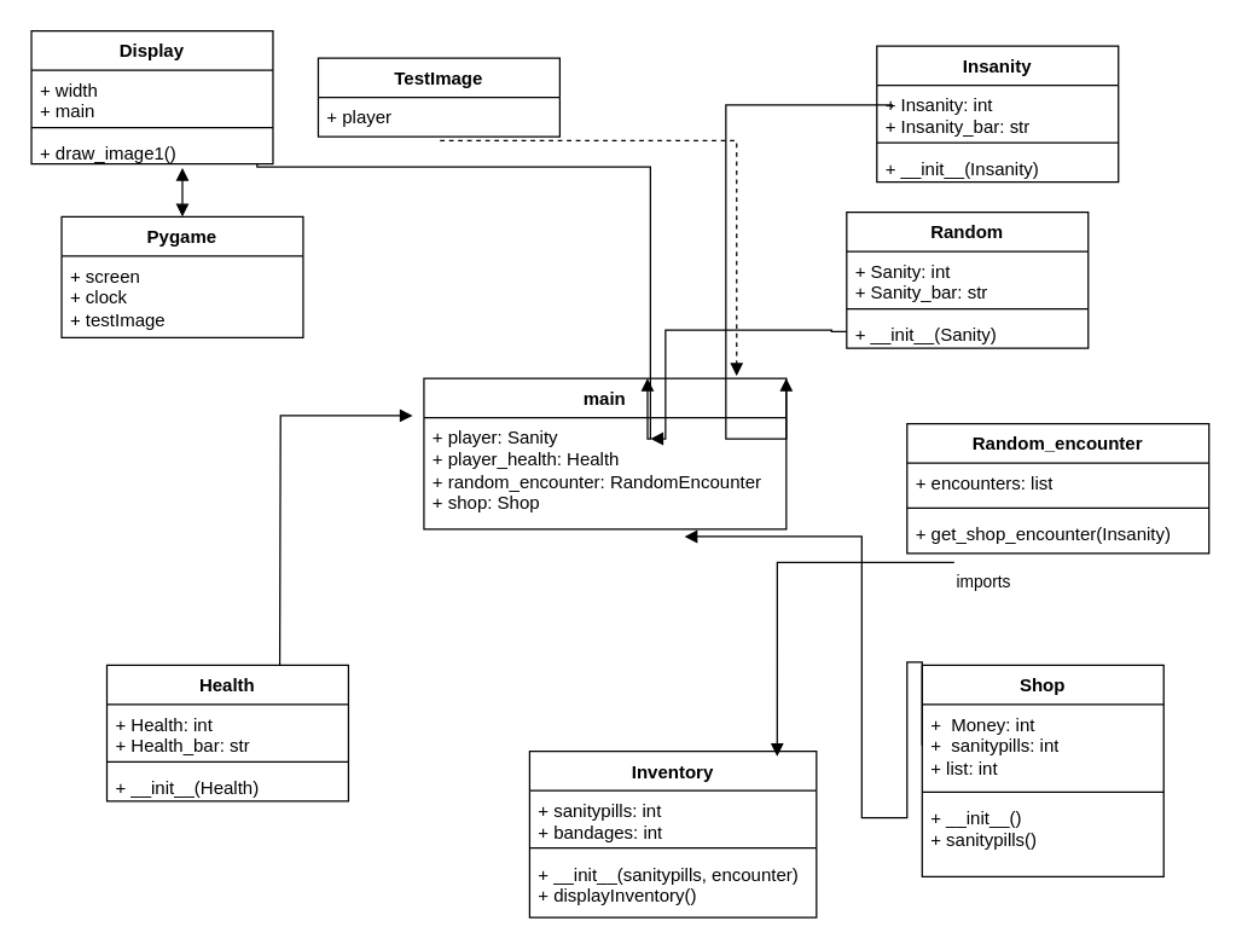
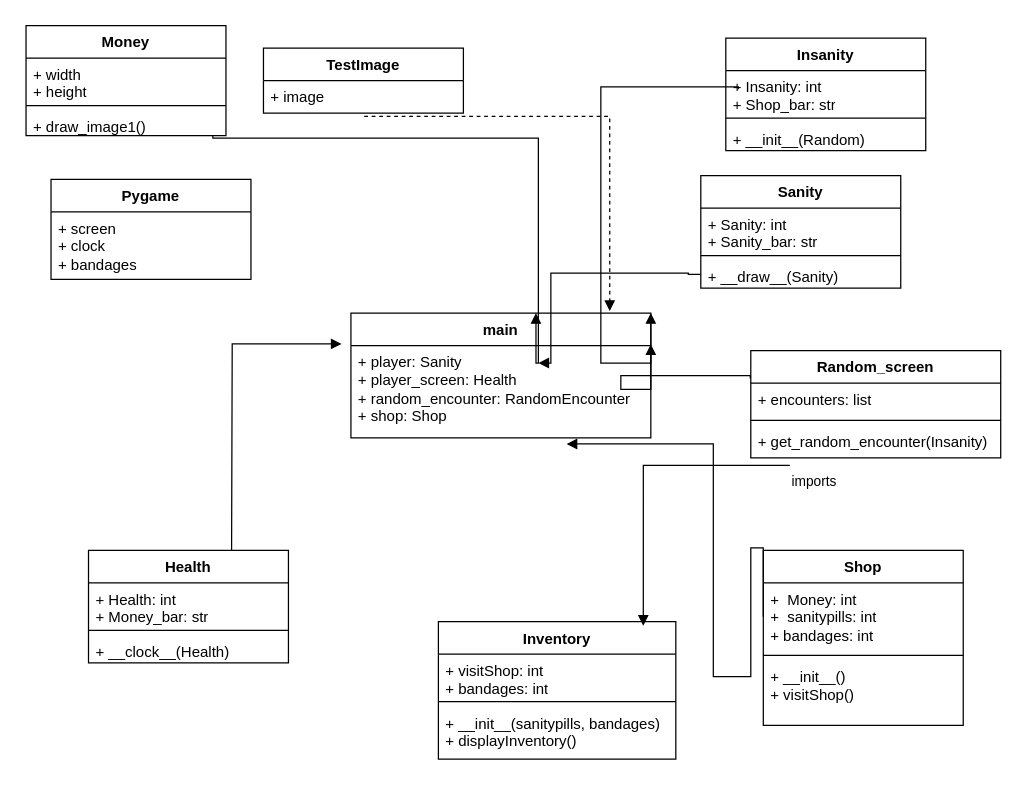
- <mxCell id="20" value="Display" style="swimlane;fontStyle=1;align=center;verticalAlign=top;childLayout=stackLayout;horizontal=1;startSize=26;horizontalStack=0;resizeParent=1;resizeParentMax=0;resizeLast=0;collapsible=1;marginBottom=0;whiteSpace=wrap;html=1;" vertex="1" parent="1"><mxGeometry x="20" y="20" width="160" height="88" as="geometry" /></mxCell>
+ <mxCell id="20" value="Money" style="swimlane;fontStyle=1;align=center;verticalAlign=top;childLayout=stackLayout;horizontal=1;startSize=26;horizontalStack=0;resizeParent=1;resizeParentMax=0;resizeLast=0;collapsible=1;marginBottom=0;whiteSpace=wrap;html=1;" vertex="1" parent="1"><mxGeometry x="20" y="20" width="160" height="88" as="geometry" /></mxCell>
- <mxCell id="21" value="+ width&lt;br&gt;+ main" style="text;strokeColor=none;fillColor=none;align=left;verticalAlign=top;spacingLeft=4;spacingRight=4;overflow=hidden;rotatable=0;points=[[0,0.5],[1,0.5]];portConstraint=eastwest;whiteSpace=wrap;html=1;" vertex="1" parent="20"><mxGeometry y="26" width="160" height="34" as="geometry" /></mxCell>
+ <mxCell id="21" value="+ width&lt;br&gt;+ height" style="text;strokeColor=none;fillColor=none;align=left;verticalAlign=top;spacingLeft=4;spacingRight=4;overflow=hidden;rotatable=0;points=[[0,0.5],[1,0.5]];portConstraint=eastwest;whiteSpace=wrap;html=1;" vertex="1" parent="20"><mxGeometry y="26" width="160" height="34" as="geometry" /></mxCell>
- <mxCell id="38" value="+ Insanity: int&lt;br&gt;+ Insanity_bar: str" style="text;strokeColor=none;fillColor=none;align=left;verticalAlign=top;spacingLeft=4;spacingRight=4;overflow=hidden;rotatable=0;points=[[0,0.5],[1,0.5]];portConstraint=eastwest;whiteSpace=wrap;html=1;" vertex="1" parent="37"><mxGeometry y="26" width="160" height="34" as="geometry" /></mxCell>
+ <mxCell id="38" value="+ Insanity: int&lt;br&gt;+ Shop_bar: str" style="text;strokeColor=none;fillColor=none;align=left;verticalAlign=top;spacingLeft=4;spacingRight=4;overflow=hidden;rotatable=0;points=[[0,0.5],[1,0.5]];portConstraint=eastwest;whiteSpace=wrap;html=1;" vertex="1" parent="37"><mxGeometry y="26" width="160" height="34" as="geometry" /></mxCell>
- <mxCell id="5" value="+ player" style="text;strokeColor=none;fillColor=none;align=left;verticalAlign=top;spacingLeft=4;spacingRight=4;overflow=hidden;rotatable=0;points=[[0,0.5],[1,0.5]];portConstraint=eastwest;whiteSpace=wrap;html=1;" parent="4" vertex="1"><mxGeometry y="26" width="160" height="26" as="geometry" /></mxCell>
+ <mxCell id="5" value="+ image" style="text;strokeColor=none;fillColor=none;align=left;verticalAlign=top;spacingLeft=4;spacingRight=4;overflow=hidden;rotatable=0;points=[[0,0.5],[1,0.5]];portConstraint=eastwest;whiteSpace=wrap;html=1;" parent="4" vertex="1"><mxGeometry y="26" width="160" height="26" as="geometry" /></mxCell>
- <mxCell id="40" value="+&amp;nbsp;__init__(Insanity)" style="text;strokeColor=none;fillColor=none;align=left;verticalAlign=top;spacingLeft=4;spacingRight=4;overflow=hidden;rotatable=0;points=[[0,0.5],[1,0.5]];portConstraint=eastwest;whiteSpace=wrap;html=1;" vertex="1" parent="37"><mxGeometry y="68" width="160" height="22" as="geometry" /></mxCell>
+ <mxCell id="40" value="+&amp;nbsp;__init__(Random)" style="text;strokeColor=none;fillColor=none;align=left;verticalAlign=top;spacingLeft=4;spacingRight=4;overflow=hidden;rotatable=0;points=[[0,0.5],[1,0.5]];portConstraint=eastwest;whiteSpace=wrap;html=1;" vertex="1" parent="37"><mxGeometry y="68" width="160" height="22" as="geometry" /></mxCell>
- <mxCell id="24" value="" style="endArrow=block;startArrow=block;endFill=1;startFill=1;html=1;rounded=0;exitX=0.625;exitY=1.133;exitDx=0;exitDy=0;exitPerimeter=0;" edge="1" parent="1" source="23" target="18"><mxGeometry width="160" relative="1" as="geometry"><mxPoint x="240" y="240" as="sourcePoint" /><mxPoint x="400" y="240" as="targetPoint" /></mxGeometry></mxCell>
- <mxCell id="6" value="Random&lt;br&gt;" style="swimlane;fontStyle=1;align=center;verticalAlign=top;childLayout=stackLayout;horizontal=1;startSize=26;horizontalStack=0;resizeParent=1;resizeParentMax=0;resizeLast=0;collapsible=1;marginBottom=0;whiteSpace=wrap;html=1;" parent="1" vertex="1"><mxGeometry x="560" y="140" width="160" height="90" as="geometry" /></mxCell>
+ <mxCell id="6" value="Sanity&lt;br&gt;" style="swimlane;fontStyle=1;align=center;verticalAlign=top;childLayout=stackLayout;horizontal=1;startSize=26;horizontalStack=0;resizeParent=1;resizeParentMax=0;resizeLast=0;collapsible=1;marginBottom=0;whiteSpace=wrap;html=1;" parent="1" vertex="1"><mxGeometry x="560" y="140" width="160" height="90" as="geometry" /></mxCell>
- <mxCell id="19" value="+ screen&lt;br&gt;+ clock&lt;br&gt;+ testImage" style="text;strokeColor=none;fillColor=none;align=left;verticalAlign=top;spacingLeft=4;spacingRight=4;overflow=hidden;rotatable=0;points=[[0,0.5],[1,0.5]];portConstraint=eastwest;whiteSpace=wrap;html=1;" vertex="1" parent="18"><mxGeometry y="26" width="160" height="54" as="geometry" /></mxCell>
+ <mxCell id="19" value="+ screen&lt;br&gt;+ clock&lt;br&gt;+ bandages" style="text;strokeColor=none;fillColor=none;align=left;verticalAlign=top;spacingLeft=4;spacingRight=4;overflow=hidden;rotatable=0;points=[[0,0.5],[1,0.5]];portConstraint=eastwest;whiteSpace=wrap;html=1;" vertex="1" parent="18"><mxGeometry y="26" width="160" height="54" as="geometry" /></mxCell>
- <mxCell id="9" value="+&amp;nbsp;__init__(Sanity)" style="text;strokeColor=none;fillColor=none;align=left;verticalAlign=top;spacingLeft=4;spacingRight=4;overflow=hidden;rotatable=0;points=[[0,0.5],[1,0.5]];portConstraint=eastwest;whiteSpace=wrap;html=1;" parent="6" vertex="1"><mxGeometry y="68" width="160" height="22" as="geometry" /></mxCell>
+ <mxCell id="9" value="+&amp;nbsp;__draw__(Sanity)" style="text;strokeColor=none;fillColor=none;align=left;verticalAlign=top;spacingLeft=4;spacingRight=4;overflow=hidden;rotatable=0;points=[[0,0.5],[1,0.5]];portConstraint=eastwest;whiteSpace=wrap;html=1;" parent="6" vertex="1"><mxGeometry y="68" width="160" height="22" as="geometry" /></mxCell>
- <mxCell id="31" value="Random_encounter" style="swimlane;fontStyle=1;align=center;verticalAlign=top;childLayout=stackLayout;horizontal=1;startSize=26;horizontalStack=0;resizeParent=1;resizeParentMax=0;resizeLast=0;collapsible=1;marginBottom=0;whiteSpace=wrap;html=1;" vertex="1" parent="1"><mxGeometry x="600" y="280" width="200" height="86" as="geometry" /></mxCell>
+ <mxCell id="31" value="Random_screen" style="swimlane;fontStyle=1;align=center;verticalAlign=top;childLayout=stackLayout;horizontal=1;startSize=26;horizontalStack=0;resizeParent=1;resizeParentMax=0;resizeLast=0;collapsible=1;marginBottom=0;whiteSpace=wrap;html=1;" vertex="1" parent="1"><mxGeometry x="600" y="280" width="200" height="86" as="geometry" /></mxCell>
+ <mxCell id="36" value="" style="endArrow=block;endFill=1;html=1;edgeStyle=orthogonalEdgeStyle;align=left;verticalAlign=top;rounded=0;exitX=-0.002;exitY=-0.139;exitDx=0;exitDy=0;exitPerimeter=0;entryX=1;entryY=0.25;entryDx=0;entryDy=0;" edge="1" parent="1" source="32" target="2"><mxGeometry x="-1" relative="1" as="geometry"><mxPoint x="490" y="431.05" as="sourcePoint" /><mxPoint x="582" y="300.05" as="targetPoint" /><Array as="points"><mxPoint x="600" y="300" /><mxPoint x="496" y="300" /><mxPoint x="496" y="311" /></Array></mxGeometry></mxCell>
- <mxCell id="3" value="+ player: Sanity&lt;br&gt;+ player_health:&lt;span style=&quot;background-color: initial;&quot;&gt; &lt;/span&gt;&lt;span style=&quot;background-color: initial;&quot; class=&quot;hljs-string&quot;&gt;Health&lt;/span&gt;&lt;span style=&quot;background-color: initial;&quot;&gt; &lt;br&gt;&lt;/span&gt;&lt;span style=&quot;background-color: initial;&quot; class=&quot;hljs-string&quot;&gt;+ random_encounter: RandomEncounter&lt;br&gt;+&amp;nbsp;&lt;/span&gt;shop:&lt;span style=&quot;background-color: initial;&quot;&gt; &lt;/span&gt;&lt;span style=&quot;background-color: initial;&quot; class=&quot;hljs-string&quot;&gt;Shop&lt;/span&gt;" style="text;strokeColor=none;fillColor=none;align=left;verticalAlign=top;spacingLeft=4;spacingRight=4;overflow=hidden;rotatable=0;points=[[0,0.5],[1,0.5]];portConstraint=eastwest;whiteSpace=wrap;html=1;" parent="2" vertex="1"><mxGeometry y="26" width="240" height="74" as="geometry" /></mxCell>
+ <mxCell id="3" value="+ player: Sanity&lt;br&gt;+ player_screen:&lt;span style=&quot;background-color: initial;&quot;&gt; &lt;/span&gt;&lt;span style=&quot;background-color: initial;&quot; class=&quot;hljs-string&quot;&gt;Health&lt;/span&gt;&lt;span style=&quot;background-color: initial;&quot;&gt; &lt;br&gt;&lt;/span&gt;&lt;span style=&quot;background-color: initial;&quot; class=&quot;hljs-string&quot;&gt;+ random_encounter: RandomEncounter&lt;br&gt;+&amp;nbsp;&lt;/span&gt;shop:&lt;span style=&quot;background-color: initial;&quot;&gt; &lt;/span&gt;&lt;span style=&quot;background-color: initial;&quot; class=&quot;hljs-string&quot;&gt;Shop&lt;/span&gt;" style="text;strokeColor=none;fillColor=none;align=left;verticalAlign=top;spacingLeft=4;spacingRight=4;overflow=hidden;rotatable=0;points=[[0,0.5],[1,0.5]];portConstraint=eastwest;whiteSpace=wrap;html=1;" parent="2" vertex="1"><mxGeometry y="26" width="240" height="74" as="geometry" /></mxCell>
- <mxCell id="34" value="+ get_shop_encounter(Insanity)" style="text;strokeColor=none;fillColor=none;align=left;verticalAlign=top;spacingLeft=4;spacingRight=4;overflow=hidden;rotatable=0;points=[[0,0.5],[1,0.5]];portConstraint=eastwest;whiteSpace=wrap;html=1;" vertex="1" parent="31"><mxGeometry y="60" width="200" height="26" as="geometry" /></mxCell>
+ <mxCell id="34" value="+ get_random_encounter(Insanity)" style="text;strokeColor=none;fillColor=none;align=left;verticalAlign=top;spacingLeft=4;spacingRight=4;overflow=hidden;rotatable=0;points=[[0,0.5],[1,0.5]];portConstraint=eastwest;whiteSpace=wrap;html=1;" vertex="1" parent="31"><mxGeometry y="60" width="200" height="26" as="geometry" /></mxCell>
- <mxCell id="15" value="+ Health: int&lt;br&gt;+ Health_bar: str" style="text;strokeColor=none;fillColor=none;align=left;verticalAlign=top;spacingLeft=4;spacingRight=4;overflow=hidden;rotatable=0;points=[[0,0.5],[1,0.5]];portConstraint=eastwest;whiteSpace=wrap;html=1;" parent="14" vertex="1"><mxGeometry y="26" width="160" height="34" as="geometry" /></mxCell>
+ <mxCell id="15" value="+ Health: int&lt;br&gt;+ Money_bar: str" style="text;strokeColor=none;fillColor=none;align=left;verticalAlign=top;spacingLeft=4;spacingRight=4;overflow=hidden;rotatable=0;points=[[0,0.5],[1,0.5]];portConstraint=eastwest;whiteSpace=wrap;html=1;" parent="14" vertex="1"><mxGeometry y="26" width="160" height="34" as="geometry" /></mxCell>
- <mxCell id="11" value="+&amp;nbsp; Money: int&lt;br&gt;+&amp;nbsp; sanitypills: int&lt;br&gt;+ list: int" style="text;strokeColor=none;fillColor=none;align=left;verticalAlign=top;spacingLeft=4;spacingRight=4;overflow=hidden;rotatable=0;points=[[0,0.5],[1,0.5]];portConstraint=eastwest;whiteSpace=wrap;html=1;" parent="10" vertex="1"><mxGeometry y="26" width="160" height="54" as="geometry" /></mxCell>
+ <mxCell id="11" value="+&amp;nbsp; Money: int&lt;br&gt;+&amp;nbsp; sanitypills: int&lt;br&gt;+ bandages: int" style="text;strokeColor=none;fillColor=none;align=left;verticalAlign=top;spacingLeft=4;spacingRight=4;overflow=hidden;rotatable=0;points=[[0,0.5],[1,0.5]];portConstraint=eastwest;whiteSpace=wrap;html=1;" parent="10" vertex="1"><mxGeometry y="26" width="160" height="54" as="geometry" /></mxCell>
- <mxCell id="17" value="+ __init__(Health)" style="text;strokeColor=none;fillColor=none;align=left;verticalAlign=top;spacingLeft=4;spacingRight=4;overflow=hidden;rotatable=0;points=[[0,0.5],[1,0.5]];portConstraint=eastwest;whiteSpace=wrap;html=1;" parent="14" vertex="1"><mxGeometry y="68" width="160" height="22" as="geometry" /></mxCell>
+ <mxCell id="17" value="+ __clock__(Health)" style="text;strokeColor=none;fillColor=none;align=left;verticalAlign=top;spacingLeft=4;spacingRight=4;overflow=hidden;rotatable=0;points=[[0,0.5],[1,0.5]];portConstraint=eastwest;whiteSpace=wrap;html=1;" parent="14" vertex="1"><mxGeometry y="68" width="160" height="22" as="geometry" /></mxCell>
- <mxCell id="28" value="+ sanitypills: int&lt;br&gt;+ bandages: int" style="text;strokeColor=none;fillColor=none;align=left;verticalAlign=top;spacingLeft=4;spacingRight=4;overflow=hidden;rotatable=0;points=[[0,0.5],[1,0.5]];portConstraint=eastwest;whiteSpace=wrap;html=1;" vertex="1" parent="27"><mxGeometry y="26" width="190" height="34" as="geometry" /></mxCell>
+ <mxCell id="28" value="+ visitShop: int&lt;br&gt;+ bandages: int" style="text;strokeColor=none;fillColor=none;align=left;verticalAlign=top;spacingLeft=4;spacingRight=4;overflow=hidden;rotatable=0;points=[[0,0.5],[1,0.5]];portConstraint=eastwest;whiteSpace=wrap;html=1;" vertex="1" parent="27"><mxGeometry y="26" width="190" height="34" as="geometry" /></mxCell>
- <mxCell id="13" value="+ __init__()&lt;br&gt;+ sanitypills()" style="text;strokeColor=none;fillColor=none;align=left;verticalAlign=top;spacingLeft=4;spacingRight=4;overflow=hidden;rotatable=0;points=[[0,0.5],[1,0.5]];portConstraint=eastwest;whiteSpace=wrap;html=1;" parent="10" vertex="1"><mxGeometry y="88" width="160" height="52" as="geometry" /></mxCell>
+ <mxCell id="13" value="+ __init__()&lt;br&gt;+ visitShop()" style="text;strokeColor=none;fillColor=none;align=left;verticalAlign=top;spacingLeft=4;spacingRight=4;overflow=hidden;rotatable=0;points=[[0,0.5],[1,0.5]];portConstraint=eastwest;whiteSpace=wrap;html=1;" parent="10" vertex="1"><mxGeometry y="88" width="160" height="52" as="geometry" /></mxCell>
- <mxCell id="30" value="+ __init__(sanitypills, encounter)&lt;br&gt;+ displayInventory()" style="text;strokeColor=none;fillColor=none;align=left;verticalAlign=top;spacingLeft=4;spacingRight=4;overflow=hidden;rotatable=0;points=[[0,0.5],[1,0.5]];portConstraint=eastwest;whiteSpace=wrap;html=1;" vertex="1" parent="27"><mxGeometry y="68" width="190" height="42" as="geometry" /></mxCell>
+ <mxCell id="30" value="+ __init__(sanitypills, bandages)&lt;br&gt;+ displayInventory()" style="text;strokeColor=none;fillColor=none;align=left;verticalAlign=top;spacingLeft=4;spacingRight=4;overflow=hidden;rotatable=0;points=[[0,0.5],[1,0.5]];portConstraint=eastwest;whiteSpace=wrap;html=1;" vertex="1" parent="27"><mxGeometry y="68" width="190" height="42" as="geometry" /></mxCell>
